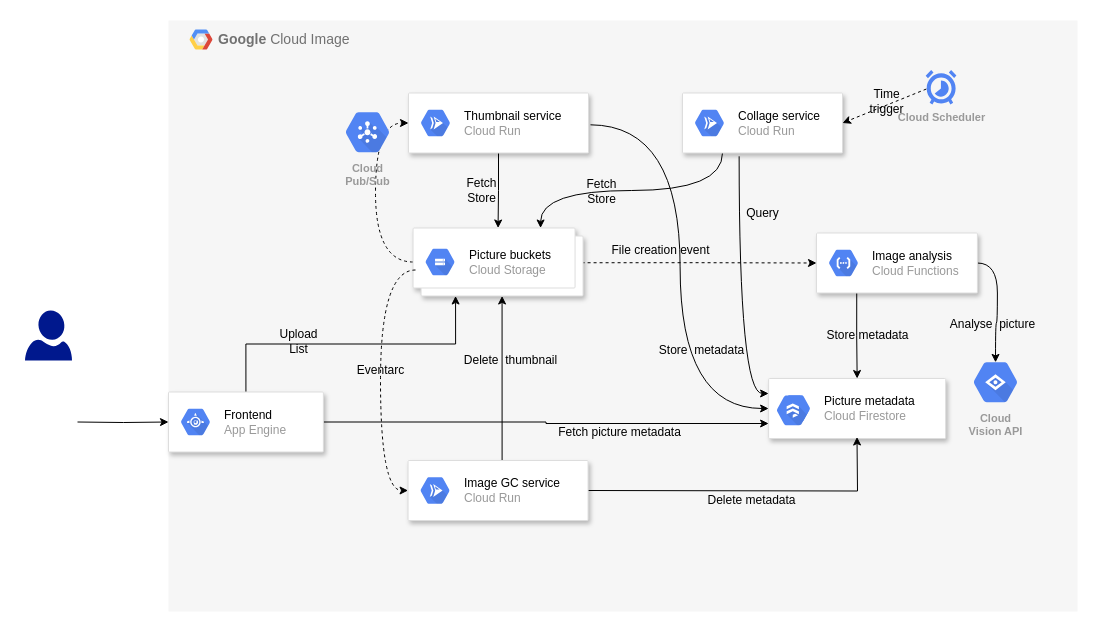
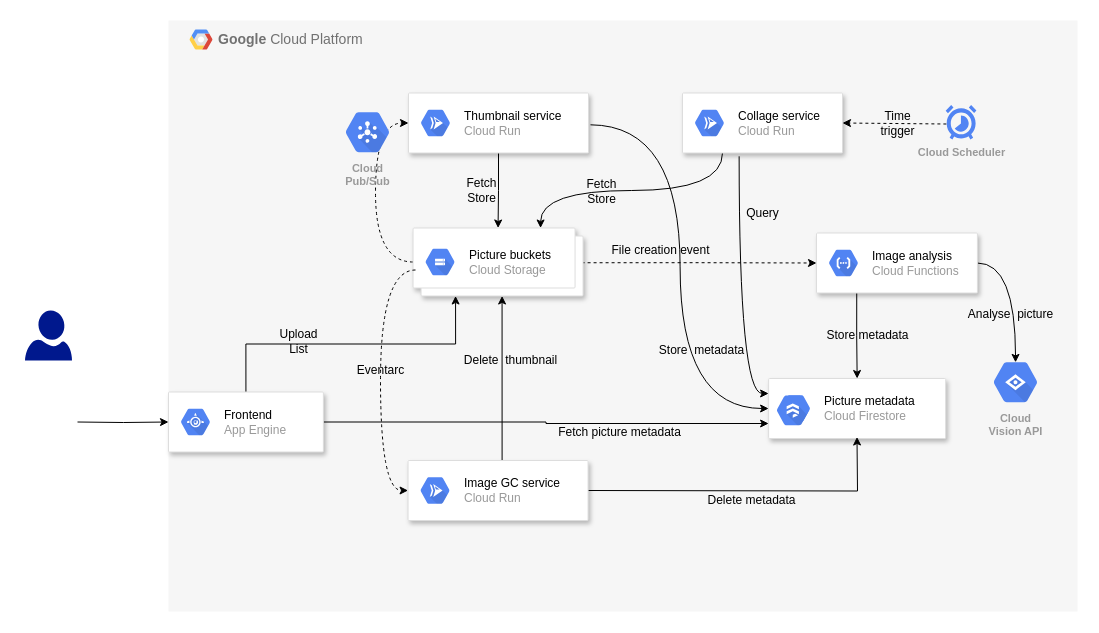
- <mxCell id="2" value="&lt;b&gt;Google &lt;/b&gt;Cloud Image" style="fillColor=#F6F6F6;strokeColor=none;shadow=0;gradientColor=none;fontSize=14;align=left;spacing=10;fontColor=#717171;9E9E9E;verticalAlign=top;spacingTop=-4;fontStyle=0;spacingLeft=40;html=1;" parent="1" vertex="1"><mxGeometry x="168" y="20" width="909" height="591" as="geometry" /></mxCell>
+ <mxCell id="2" value="&lt;b&gt;Google &lt;/b&gt;Cloud Platform" style="fillColor=#F6F6F6;strokeColor=none;shadow=0;gradientColor=none;fontSize=14;align=left;spacing=10;fontColor=#717171;9E9E9E;verticalAlign=top;spacingTop=-4;fontStyle=0;spacingLeft=40;html=1;" parent="1" vertex="1"><mxGeometry x="168" y="20" width="909" height="591" as="geometry" /></mxCell>
- <mxCell id="36" value="Cloud Scheduler" style="html=1;fillColor=#5184F3;strokeColor=none;verticalAlign=top;labelPosition=center;verticalLabelPosition=bottom;align=center;fontSize=11;fontStyle=1;fontColor=#999999;shape=mxgraph.gcp2.cloud_scheduler" parent="1" vertex="1"><mxGeometry x="925.175" y="69.5" width="30.75" height="34.5" as="geometry" /></mxCell>
+ <mxCell id="36" value="Cloud Scheduler" style="html=1;fillColor=#5184F3;strokeColor=none;verticalAlign=top;labelPosition=center;verticalLabelPosition=bottom;align=center;fontSize=11;fontStyle=1;fontColor=#999999;shape=mxgraph.gcp2.cloud_scheduler" parent="1" vertex="1"><mxGeometry x="945.175" y="104.5" width="30.75" height="34.5" as="geometry" /></mxCell>
- <mxCell id="40" value="Cloud&#10;Vision API" style="html=1;fillColor=#5184F3;strokeColor=none;verticalAlign=top;labelPosition=center;verticalLabelPosition=bottom;align=center;spacingTop=-6;fontSize=11;fontStyle=1;fontColor=#999999;shape=mxgraph.gcp2.hexIcon;prIcon=cloud_vision_api;labelBackgroundColor=none;" parent="1" vertex="1"><mxGeometry x="961.995" y="352.5" width="66.101" height="58.5" as="geometry" /></mxCell>
+ <mxCell id="40" value="Cloud&#10;Vision API" style="html=1;fillColor=#5184F3;strokeColor=none;verticalAlign=top;labelPosition=center;verticalLabelPosition=bottom;align=center;spacingTop=-6;fontSize=11;fontStyle=1;fontColor=#999999;shape=mxgraph.gcp2.hexIcon;prIcon=cloud_vision_api;labelBackgroundColor=none;" parent="1" vertex="1"><mxGeometry x="981.995" y="352.5" width="66.101" height="58.5" as="geometry" /></mxCell>
